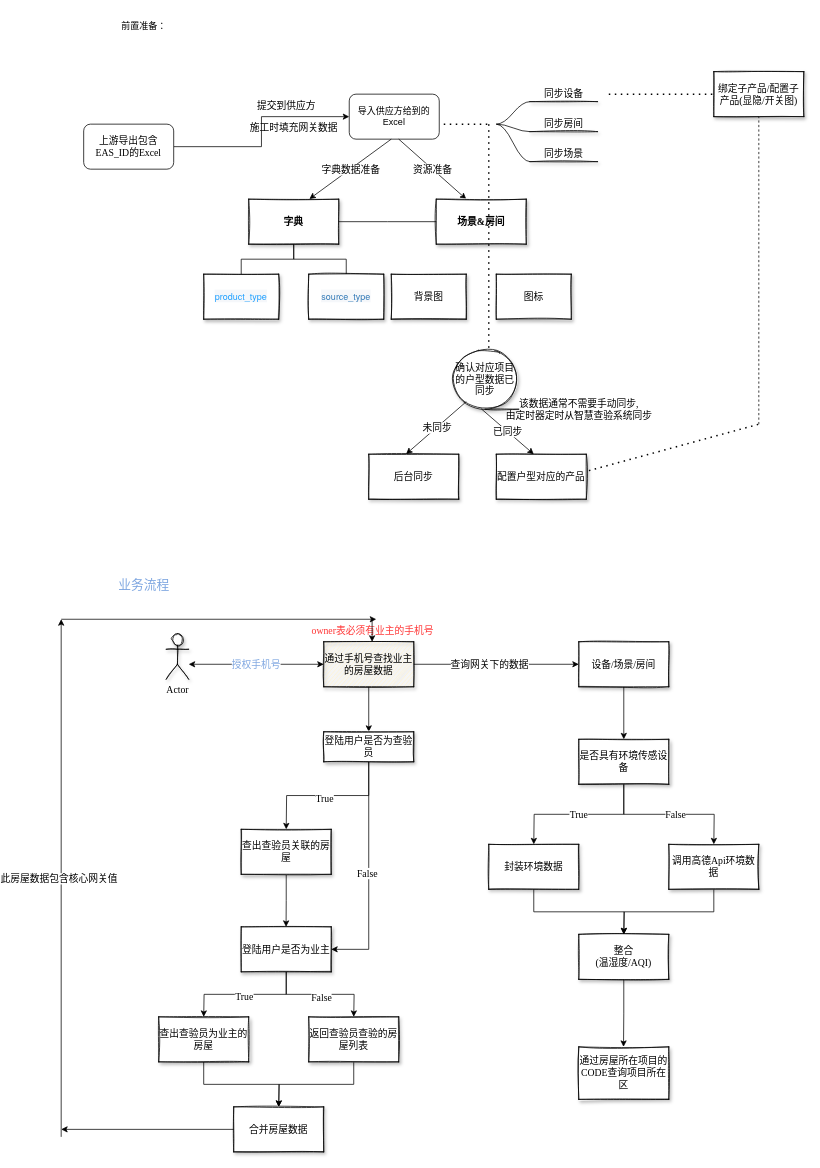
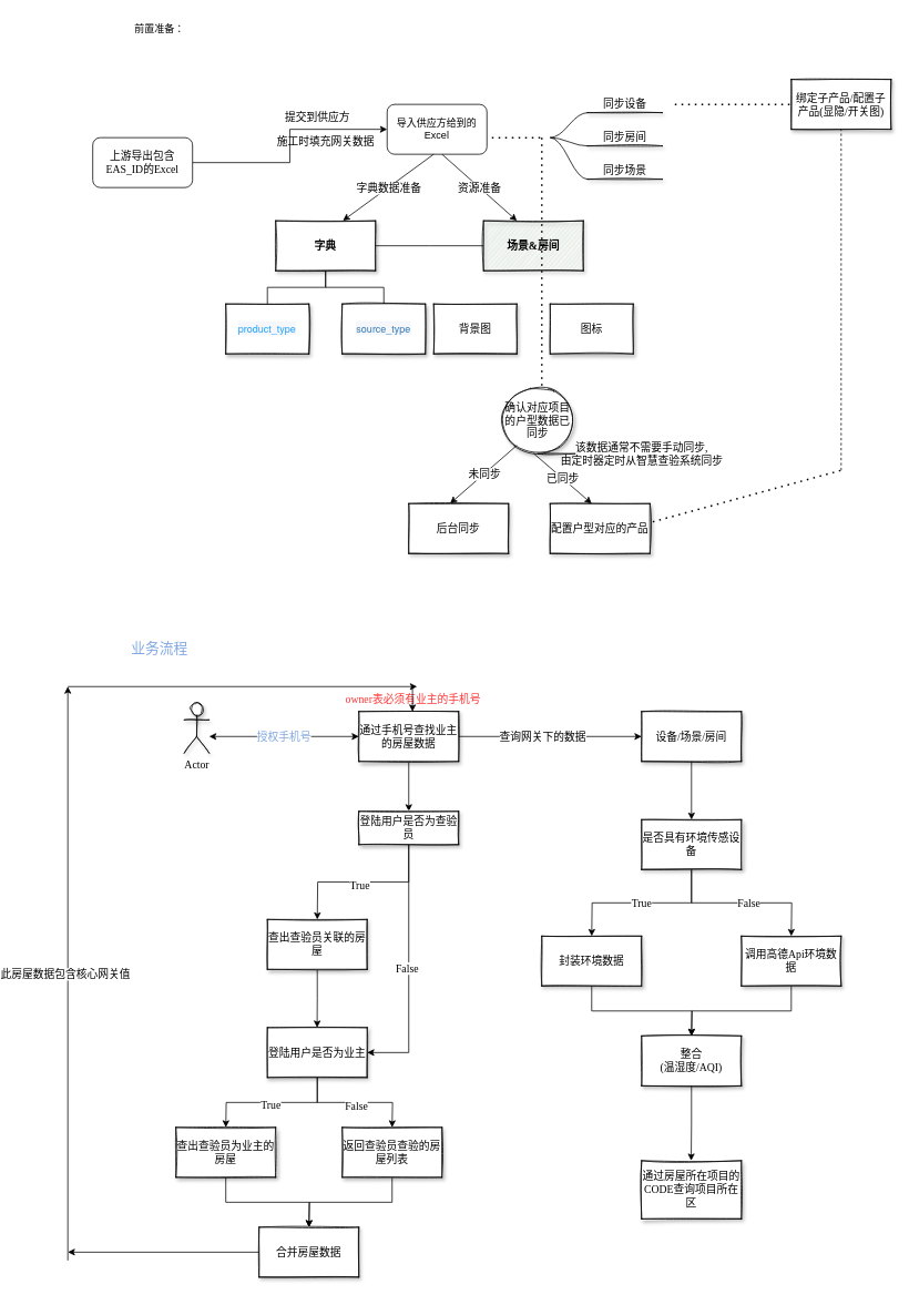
- <mxCell id="24" value="&lt;span style=&quot;font-weight: 700;&quot;&gt;场景&amp;amp;房间&lt;/span&gt;" style="whiteSpace=wrap;html=1;align=center;treeFolding=1;treeMoving=1;newEdgeStyle={&quot;edgeStyle&quot;:&quot;elbowEdgeStyle&quot;,&quot;startArrow&quot;:&quot;none&quot;,&quot;endArrow&quot;:&quot;none&quot;};shadow=1;sketch=1;strokeColor=default;strokeWidth=1;fontFamily=Verdana;fontSize=13;" vertex="1" parent="1"><mxGeometry x="520" y="265" width="120" height="60" as="geometry" /></mxCell>
+ <mxCell id="24" value="&lt;span style=&quot;font-weight: 700;&quot;&gt;场景&amp;amp;房间&lt;/span&gt;" style="whiteSpace=wrap;html=1;align=center;treeFolding=1;treeMoving=1;newEdgeStyle={&quot;edgeStyle&quot;:&quot;elbowEdgeStyle&quot;,&quot;startArrow&quot;:&quot;none&quot;,&quot;endArrow&quot;:&quot;none&quot;};shadow=1;sketch=1;strokeColor=default;strokeWidth=1;fontFamily=Verdana;fontSize=13;fillColor=#d5e8d4;" vertex="1" parent="1"><mxGeometry x="520" y="265" width="120" height="60" as="geometry" /></mxCell>
- <mxCell id="47" value="通过手机号查找业主的房屋数据" style="rounded=0;whiteSpace=wrap;html=1;shadow=1;sketch=1;strokeColor=default;strokeWidth=1;fontFamily=Verdana;fontSize=13;fillColor=#fff2cc;" vertex="1" parent="1"><mxGeometry x="370" y="855" width="120" height="60" as="geometry" /></mxCell>
+ <mxCell id="47" value="通过手机号查找业主的房屋数据" style="rounded=0;whiteSpace=wrap;html=1;shadow=1;sketch=1;strokeColor=default;strokeWidth=1;fontFamily=Verdana;fontSize=13;" vertex="1" parent="1"><mxGeometry x="370" y="855" width="120" height="60" as="geometry" /></mxCell>
